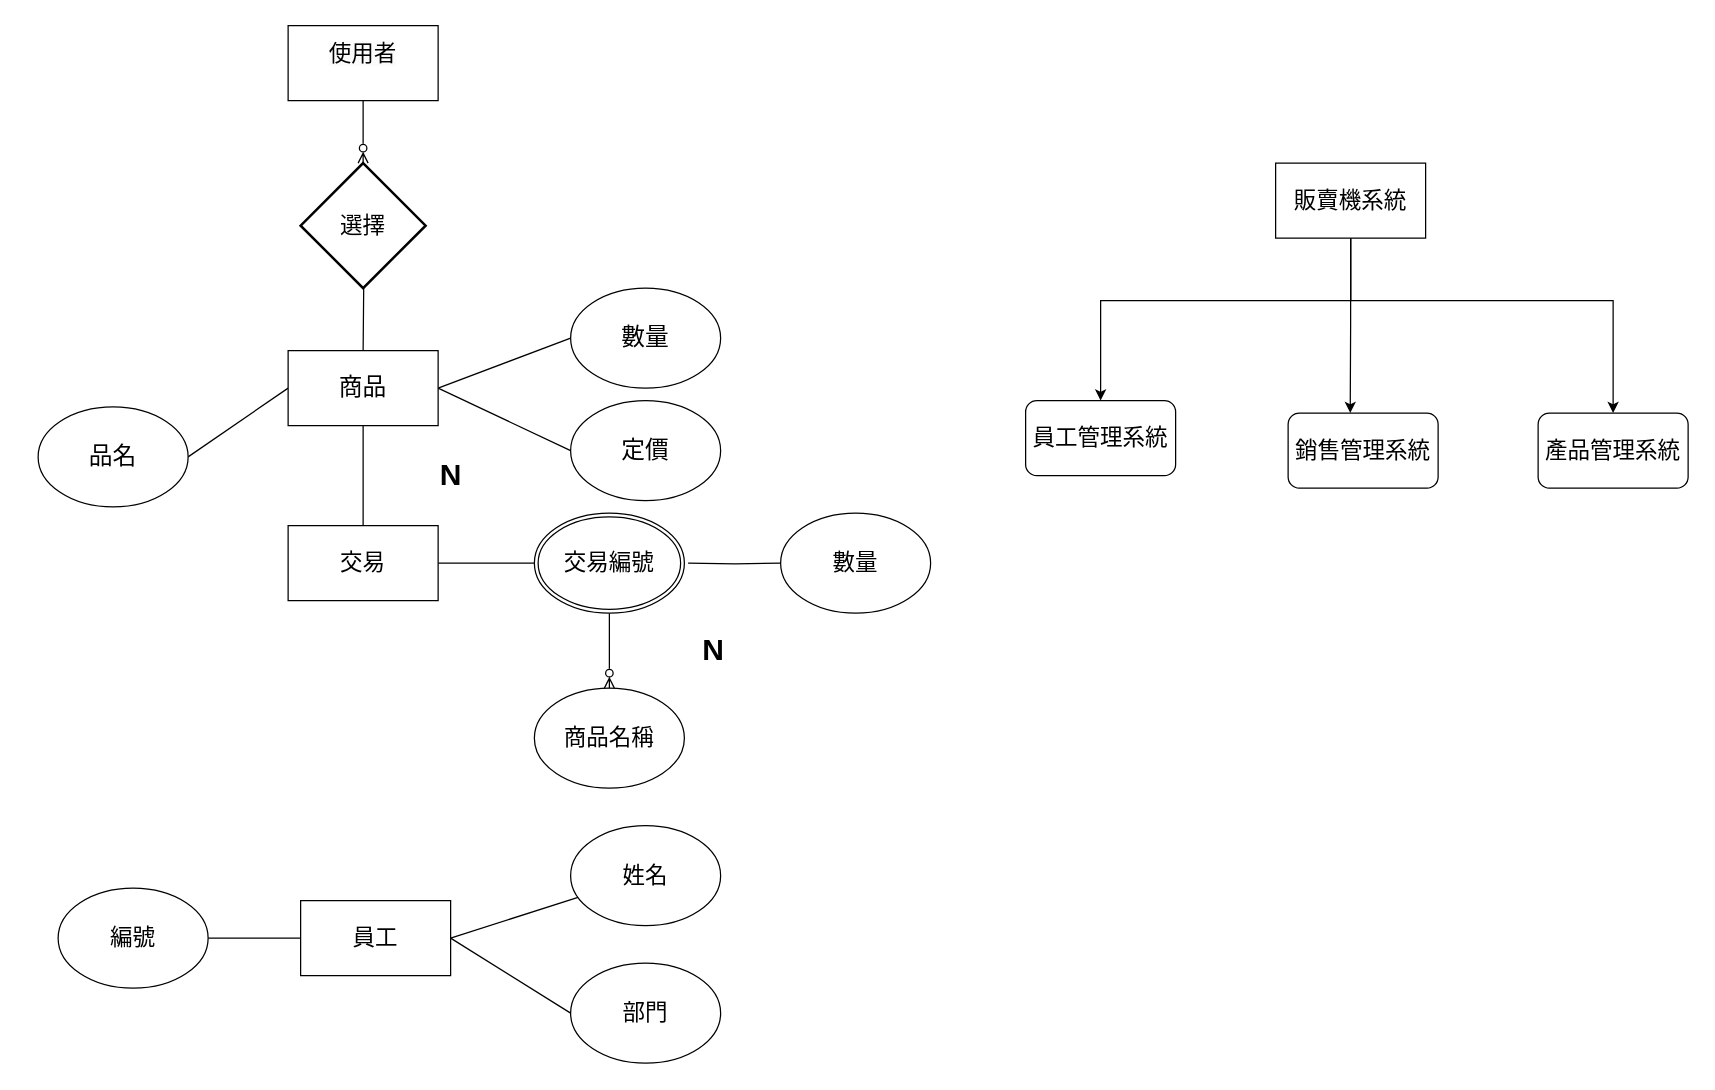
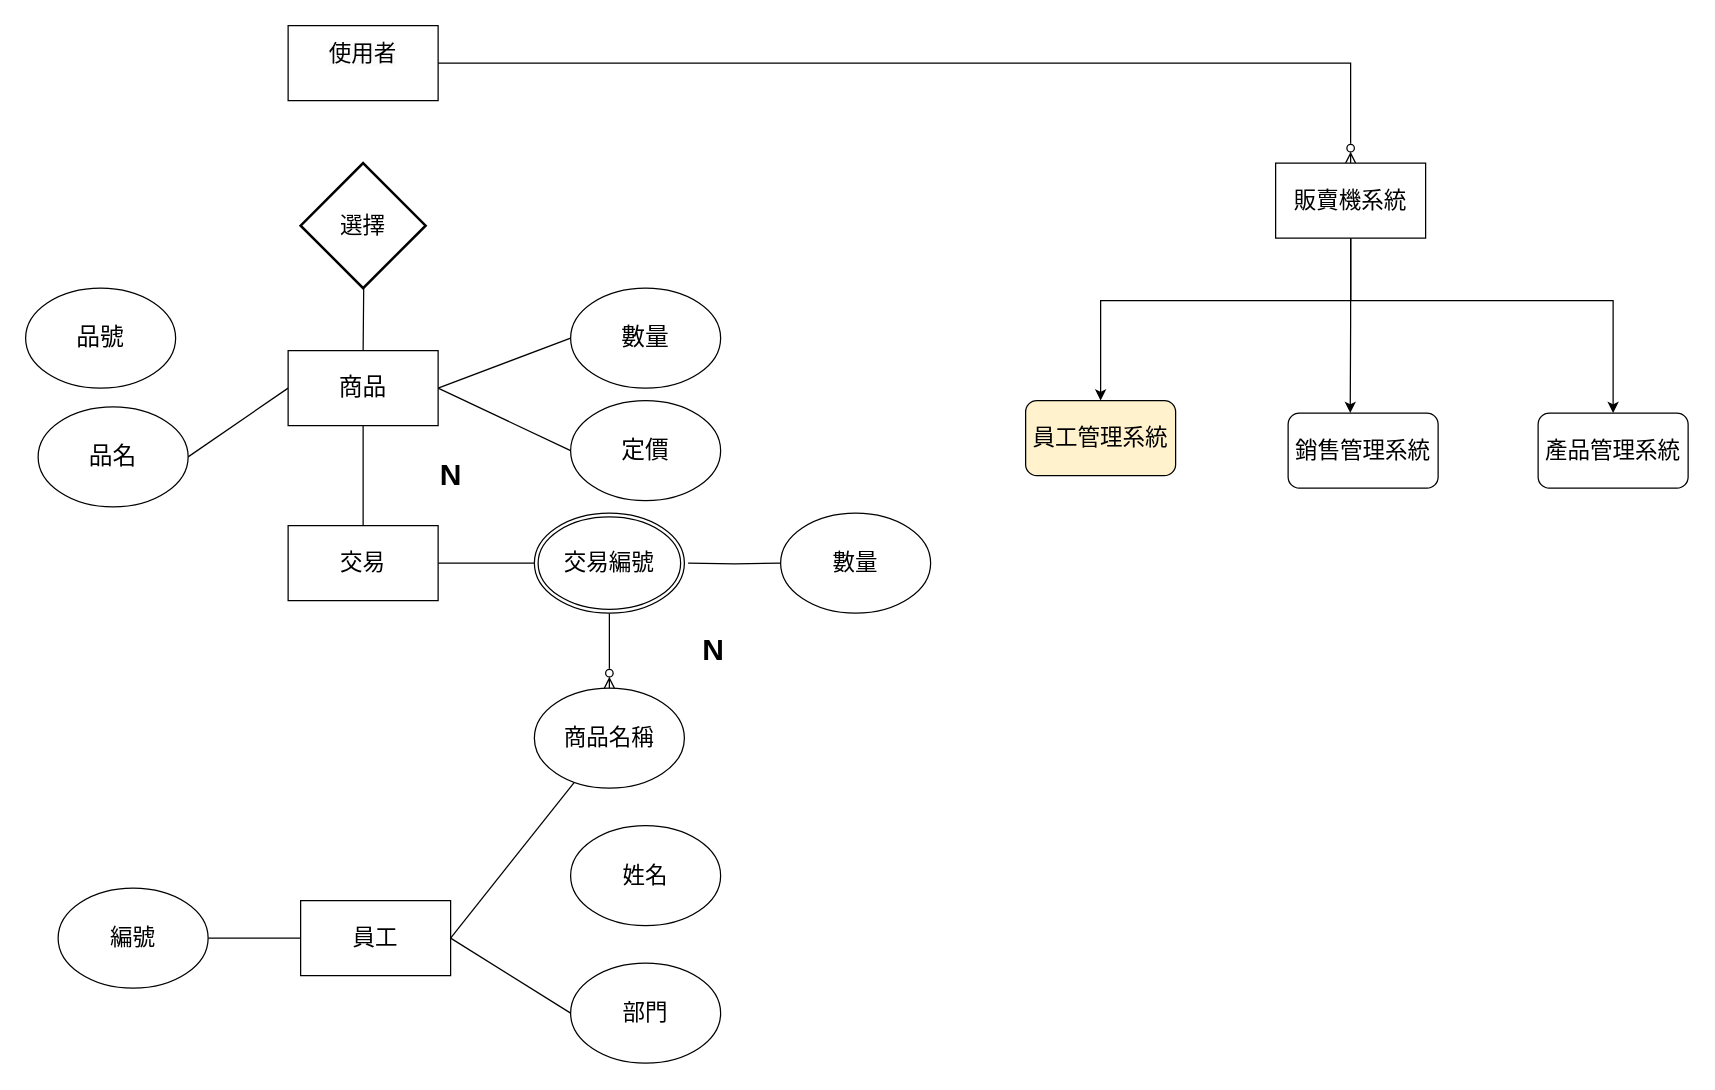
- <mxCell id="30" style="edgeStyle=orthogonalEdgeStyle;rounded=0;orthogonalLoop=1;jettySize=auto;html=1;entryX=0.5;entryY=0;entryDx=0;entryDy=0;entryPerimeter=0;endArrow=ERzeroToMany;endFill=0;" parent="1" source="28" target="29" edge="1"><mxGeometry relative="1" as="geometry" /></mxCell>
+ <mxCell id="30" style="edgeStyle=orthogonalEdgeStyle;rounded=0;orthogonalLoop=1;jettySize=auto;html=1;endArrow=ERzeroToMany;endFill=0;" parent="1" source="28" target="33" edge="1"><mxGeometry relative="1" as="geometry" /></mxCell>
+ <mxCell id="2" value="品號" style="ellipse;whiteSpace=wrap;html=1;fontSize=19;" parent="1" vertex="1"><mxGeometry x="20" y="230" width="120" height="80" as="geometry" /></mxCell>
- <mxCell id="34" value="員工管理系統" style="rounded=1;whiteSpace=wrap;html=1;fontSize=18;" parent="1" vertex="1"><mxGeometry x="820" y="320" width="120" height="60" as="geometry" /></mxCell>
+ <mxCell id="34" value="員工管理系統" style="rounded=1;whiteSpace=wrap;html=1;fontSize=18;fillColor=#fff2cc;" parent="1" vertex="1"><mxGeometry x="820" y="320" width="120" height="60" as="geometry" /></mxCell>
- <mxCell id="13" style="rounded=0;orthogonalLoop=1;jettySize=auto;html=1;endArrow=none;endFill=0;exitX=1;exitY=0.5;exitDx=0;exitDy=0;fontSize=18;" parent="1" source="15" target="16" edge="1"><mxGeometry relative="1" as="geometry" /></mxCell>
+ <mxCell id="13" style="rounded=0;orthogonalLoop=1;jettySize=auto;html=1;endArrow=none;endFill=0;exitX=1;exitY=0.5;exitDx=0;exitDy=0;fontSize=18;" parent="1" source="15" target="22" edge="1"><mxGeometry relative="1" as="geometry" /></mxCell>
